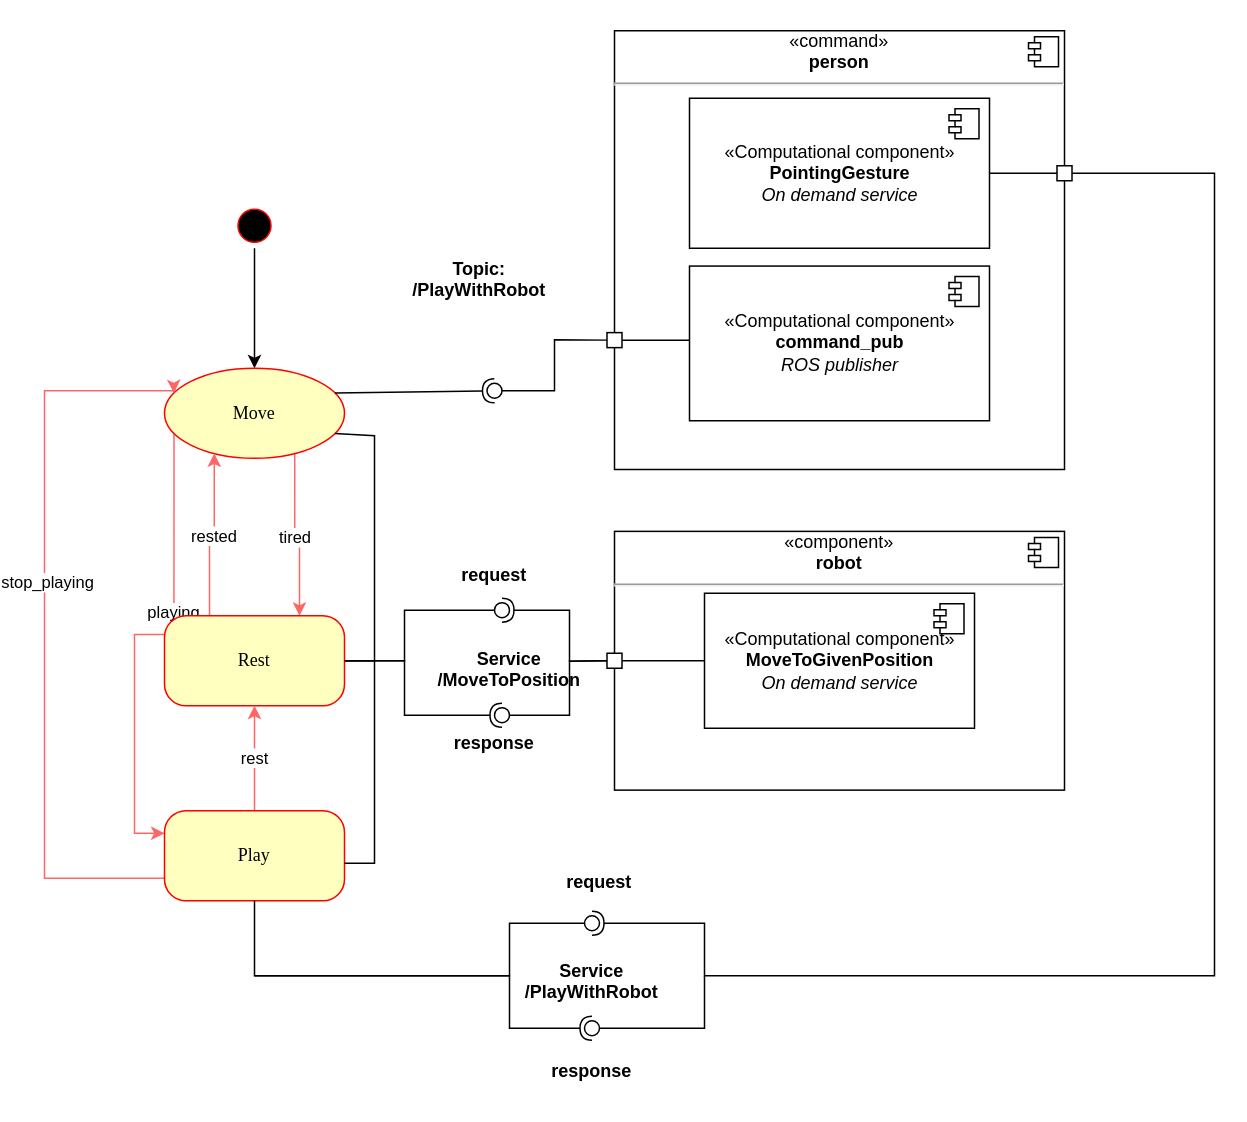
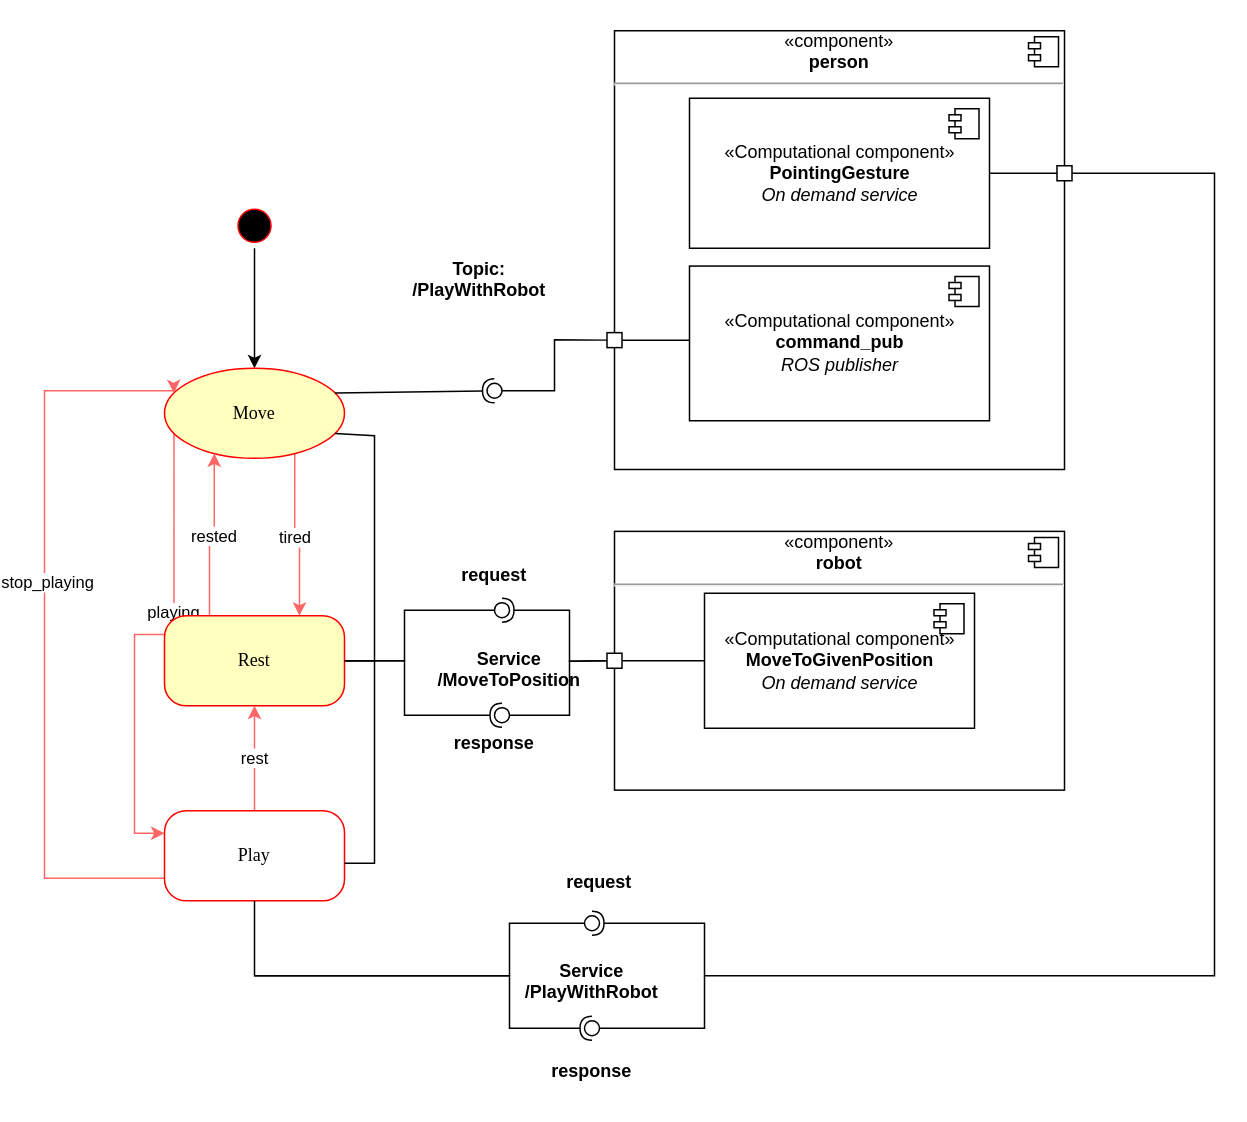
- <mxCell id="34" value="&lt;div style=&quot;text-align: center&quot;&gt;&lt;span&gt;«command»&lt;/span&gt;&lt;/div&gt;&lt;b&gt;&lt;div style=&quot;text-align: center&quot;&gt;person&lt;/div&gt;&lt;/b&gt;&lt;hr&gt;&lt;p style=&quot;margin: 0px ; margin-left: 8px&quot;&gt;&lt;br&gt;&lt;/p&gt;" style="align=left;overflow=fill;html=1;dropTarget=0;" vertex="1" parent="1"><mxGeometry x="400" y="20" width="300" height="292.5" as="geometry" /></mxCell>
+ <mxCell id="34" value="&lt;div style=&quot;text-align: center&quot;&gt;&lt;span&gt;«component»&lt;/span&gt;&lt;/div&gt;&lt;b&gt;&lt;div style=&quot;text-align: center&quot;&gt;person&lt;/div&gt;&lt;/b&gt;&lt;hr&gt;&lt;p style=&quot;margin: 0px ; margin-left: 8px&quot;&gt;&lt;br&gt;&lt;/p&gt;" style="align=left;overflow=fill;html=1;dropTarget=0;" vertex="1" parent="1"><mxGeometry x="400" y="20" width="300" height="292.5" as="geometry" /></mxCell>
- <mxCell id="29" value="Play" style="rounded=1;whiteSpace=wrap;html=1;arcSize=24;fillColor=#ffffc0;strokeColor=#ff0000;shadow=0;comic=0;labelBackgroundColor=none;fontFamily=Verdana;fontSize=12;fontColor=#000000;align=center;" vertex="1" parent="1"><mxGeometry x="100" y="540" width="120" height="60" as="geometry" /></mxCell>
+ <mxCell id="29" value="Play" style="rounded=1;whiteSpace=wrap;html=1;arcSize=24;fillColor=#ffffff;strokeColor=#ff0000;shadow=0;comic=0;labelBackgroundColor=none;fontFamily=Verdana;fontSize=12;fontColor=#000000;align=center;" vertex="1" parent="1"><mxGeometry x="100" y="540" width="120" height="60" as="geometry" /></mxCell>
